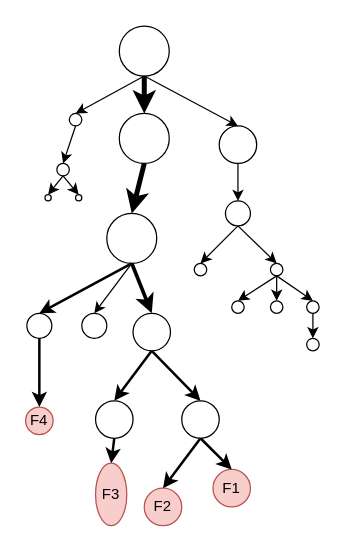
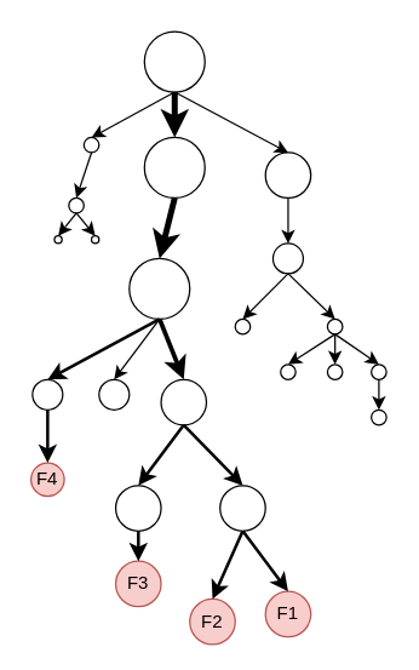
- <mxCell id="35" value="F4" style="ellipse;whiteSpace=wrap;html=1;aspect=fixed;fillColor=#f8cecc;strokeColor=#b85450;" vertex="1" parent="1"><mxGeometry x="20" y="325" width="22" height="22" as="geometry" /></mxCell>
+ <mxCell id="35" value="F4" style="ellipse;whiteSpace=wrap;html=1;aspect=fixed;fillColor=#f8cecc;strokeColor=#b85450;" vertex="1" parent="1"><mxGeometry x="20" y="305" width="22" height="22" as="geometry" /></mxCell>
- <mxCell id="19" value="F1" style="ellipse;whiteSpace=wrap;html=1;aspect=fixed;fillColor=#f8cecc;strokeColor=#b85450;" vertex="1" parent="1"><mxGeometry x="170" y="375" width="30" height="30" as="geometry" /></mxCell>
+ <mxCell id="19" value="F1" style="ellipse;whiteSpace=wrap;html=1;aspect=fixed;fillColor=#f8cecc;strokeColor=#b85450;" vertex="1" parent="1"><mxGeometry x="175" y="390" width="30" height="30" as="geometry" /></mxCell>
- <mxCell id="39" value="F3" style="ellipse;whiteSpace=wrap;html=1;aspect=fixed;fillColor=#f8cecc;strokeColor=#b85450;" vertex="1" parent="1"><mxGeometry x="76" y="370" width="25" height="50" as="geometry" /></mxCell>
+ <mxCell id="39" value="F3" style="ellipse;whiteSpace=wrap;html=1;aspect=fixed;fillColor=#f8cecc;strokeColor=#b85450;" vertex="1" parent="1"><mxGeometry x="76" y="370" width="30" height="30" as="geometry" /></mxCell>
- <mxCell id="17" value="F2" style="ellipse;whiteSpace=wrap;html=1;aspect=fixed;fillColor=#f8cecc;strokeColor=#b85450;" vertex="1" parent="1"><mxGeometry x="115" y="390" width="30" height="30" as="geometry" /></mxCell>
+ <mxCell id="17" value="F2" style="ellipse;whiteSpace=wrap;html=1;aspect=fixed;fillColor=#f8cecc;strokeColor=#b85450;" vertex="1" parent="1"><mxGeometry x="125" y="395" width="30" height="30" as="geometry" /></mxCell>
